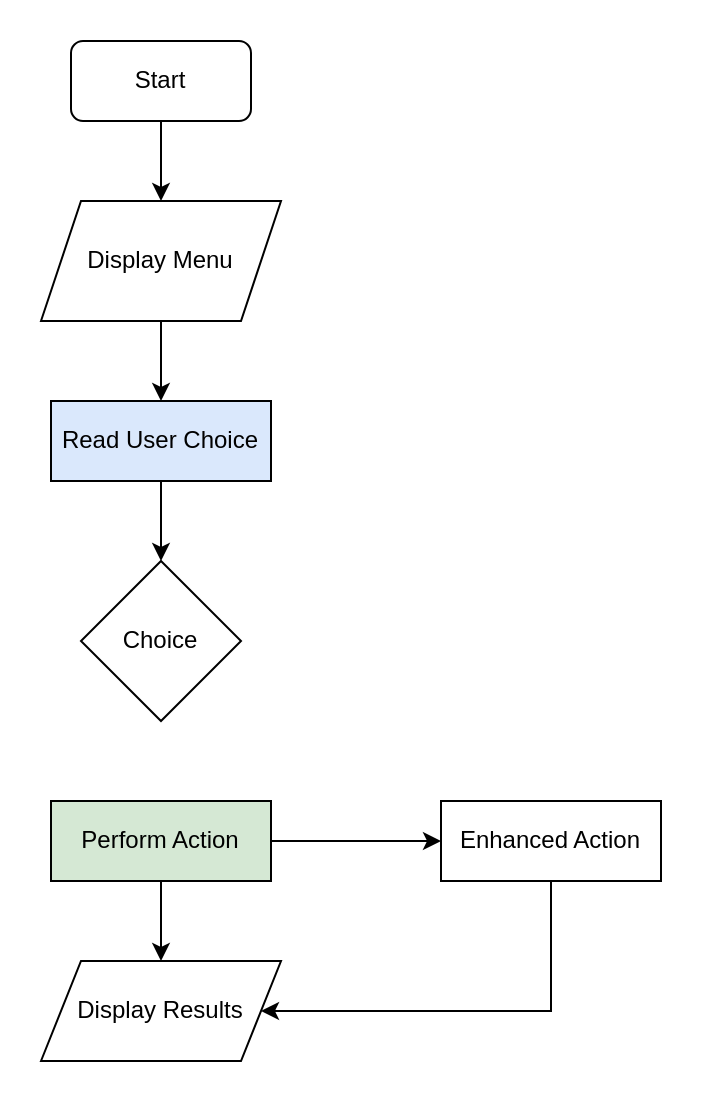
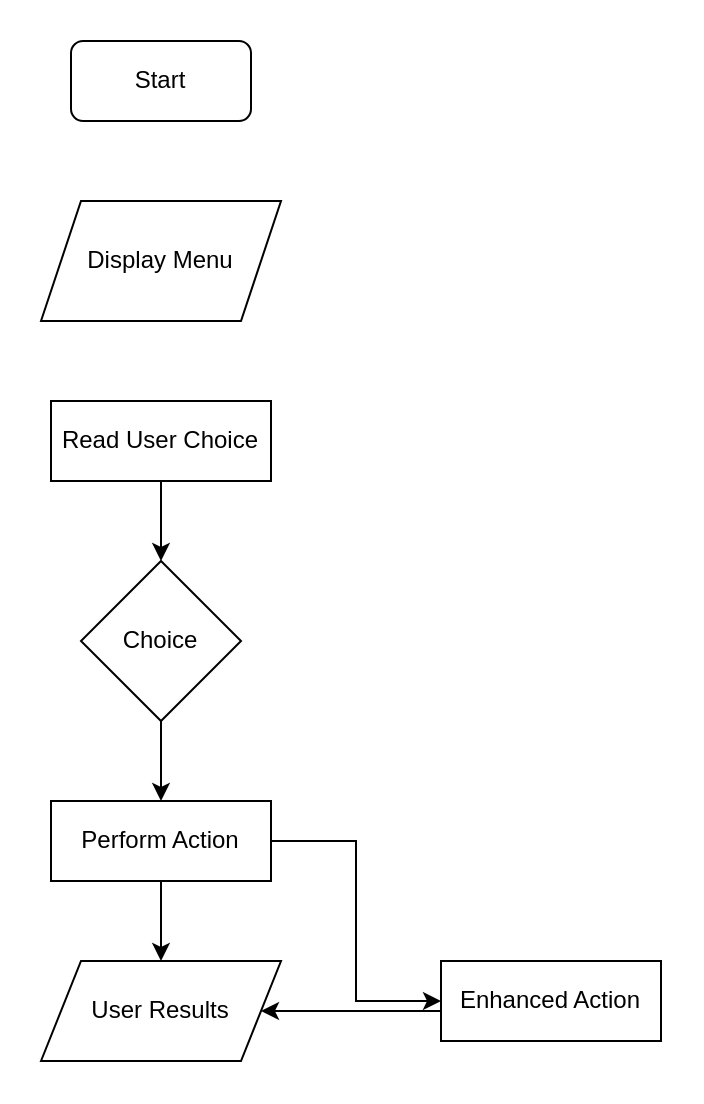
- <mxCell id="2" style="edgeStyle=orthogonalEdgeStyle;rounded=0;orthogonalLoop=1;jettySize=auto;html=1;exitX=0.5;exitY=1;exitDx=0;exitDy=0;entryX=0.5;entryY=0;entryDx=0;entryDy=0;" parent="1" source="3" target="5" edge="1"><mxGeometry relative="1" as="geometry" /></mxCell>
- <mxCell id="4" style="edgeStyle=orthogonalEdgeStyle;rounded=0;orthogonalLoop=1;jettySize=auto;html=1;exitX=0.5;exitY=1;exitDx=0;exitDy=0;entryX=0.5;entryY=0;entryDx=0;entryDy=0;" parent="1" source="5" target="7" edge="1"><mxGeometry relative="1" as="geometry" /></mxCell>
- <mxCell id="7" value="Read User Choice" style="rounded=0;whiteSpace=wrap;html=1;fillColor=#dae8fc;" parent="1" vertex="1"><mxGeometry x="25" y="200" width="110" height="40" as="geometry" /></mxCell>
+ <mxCell id="7" value="Read User Choice" style="rounded=0;whiteSpace=wrap;html=1;" parent="1" vertex="1"><mxGeometry x="25" y="200" width="110" height="40" as="geometry" /></mxCell>
+ <mxCell id="8" style="edgeStyle=orthogonalEdgeStyle;rounded=0;orthogonalLoop=1;jettySize=auto;html=1;exitX=0.5;exitY=1;exitDx=0;exitDy=0;entryX=0.5;entryY=0;entryDx=0;entryDy=0;" parent="1" source="9" target="12" edge="1"><mxGeometry relative="1" as="geometry" /></mxCell>
- <mxCell id="12" value="Perform Action" style="rounded=0;whiteSpace=wrap;html=1;fillColor=#d5e8d4;" parent="1" vertex="1"><mxGeometry x="25" y="400" width="110" height="40" as="geometry" /></mxCell>
+ <mxCell id="12" value="Perform Action" style="rounded=0;whiteSpace=wrap;html=1;" parent="1" vertex="1"><mxGeometry x="25" y="400" width="110" height="40" as="geometry" /></mxCell>
- <mxCell id="14" value="Enhanced Action" style="rounded=0;whiteSpace=wrap;html=1;" parent="1" vertex="1"><mxGeometry x="220" y="400" width="110" height="40" as="geometry" /></mxCell>
+ <mxCell id="14" value="Enhanced Action" style="rounded=0;whiteSpace=wrap;html=1;" parent="1" vertex="1"><mxGeometry x="220" y="480" width="110" height="40" as="geometry" /></mxCell>
- <mxCell id="15" value="Display Results" style="shape=parallelogram;perimeter=parallelogramPerimeter;whiteSpace=wrap;html=1;fixedSize=1;" parent="1" vertex="1"><mxGeometry x="20" y="480" width="120" height="50" as="geometry" /></mxCell>
+ <mxCell id="15" value="User Results" style="shape=parallelogram;perimeter=parallelogramPerimeter;whiteSpace=wrap;html=1;fixedSize=1;" parent="1" vertex="1"><mxGeometry x="20" y="480" width="120" height="50" as="geometry" /></mxCell>
